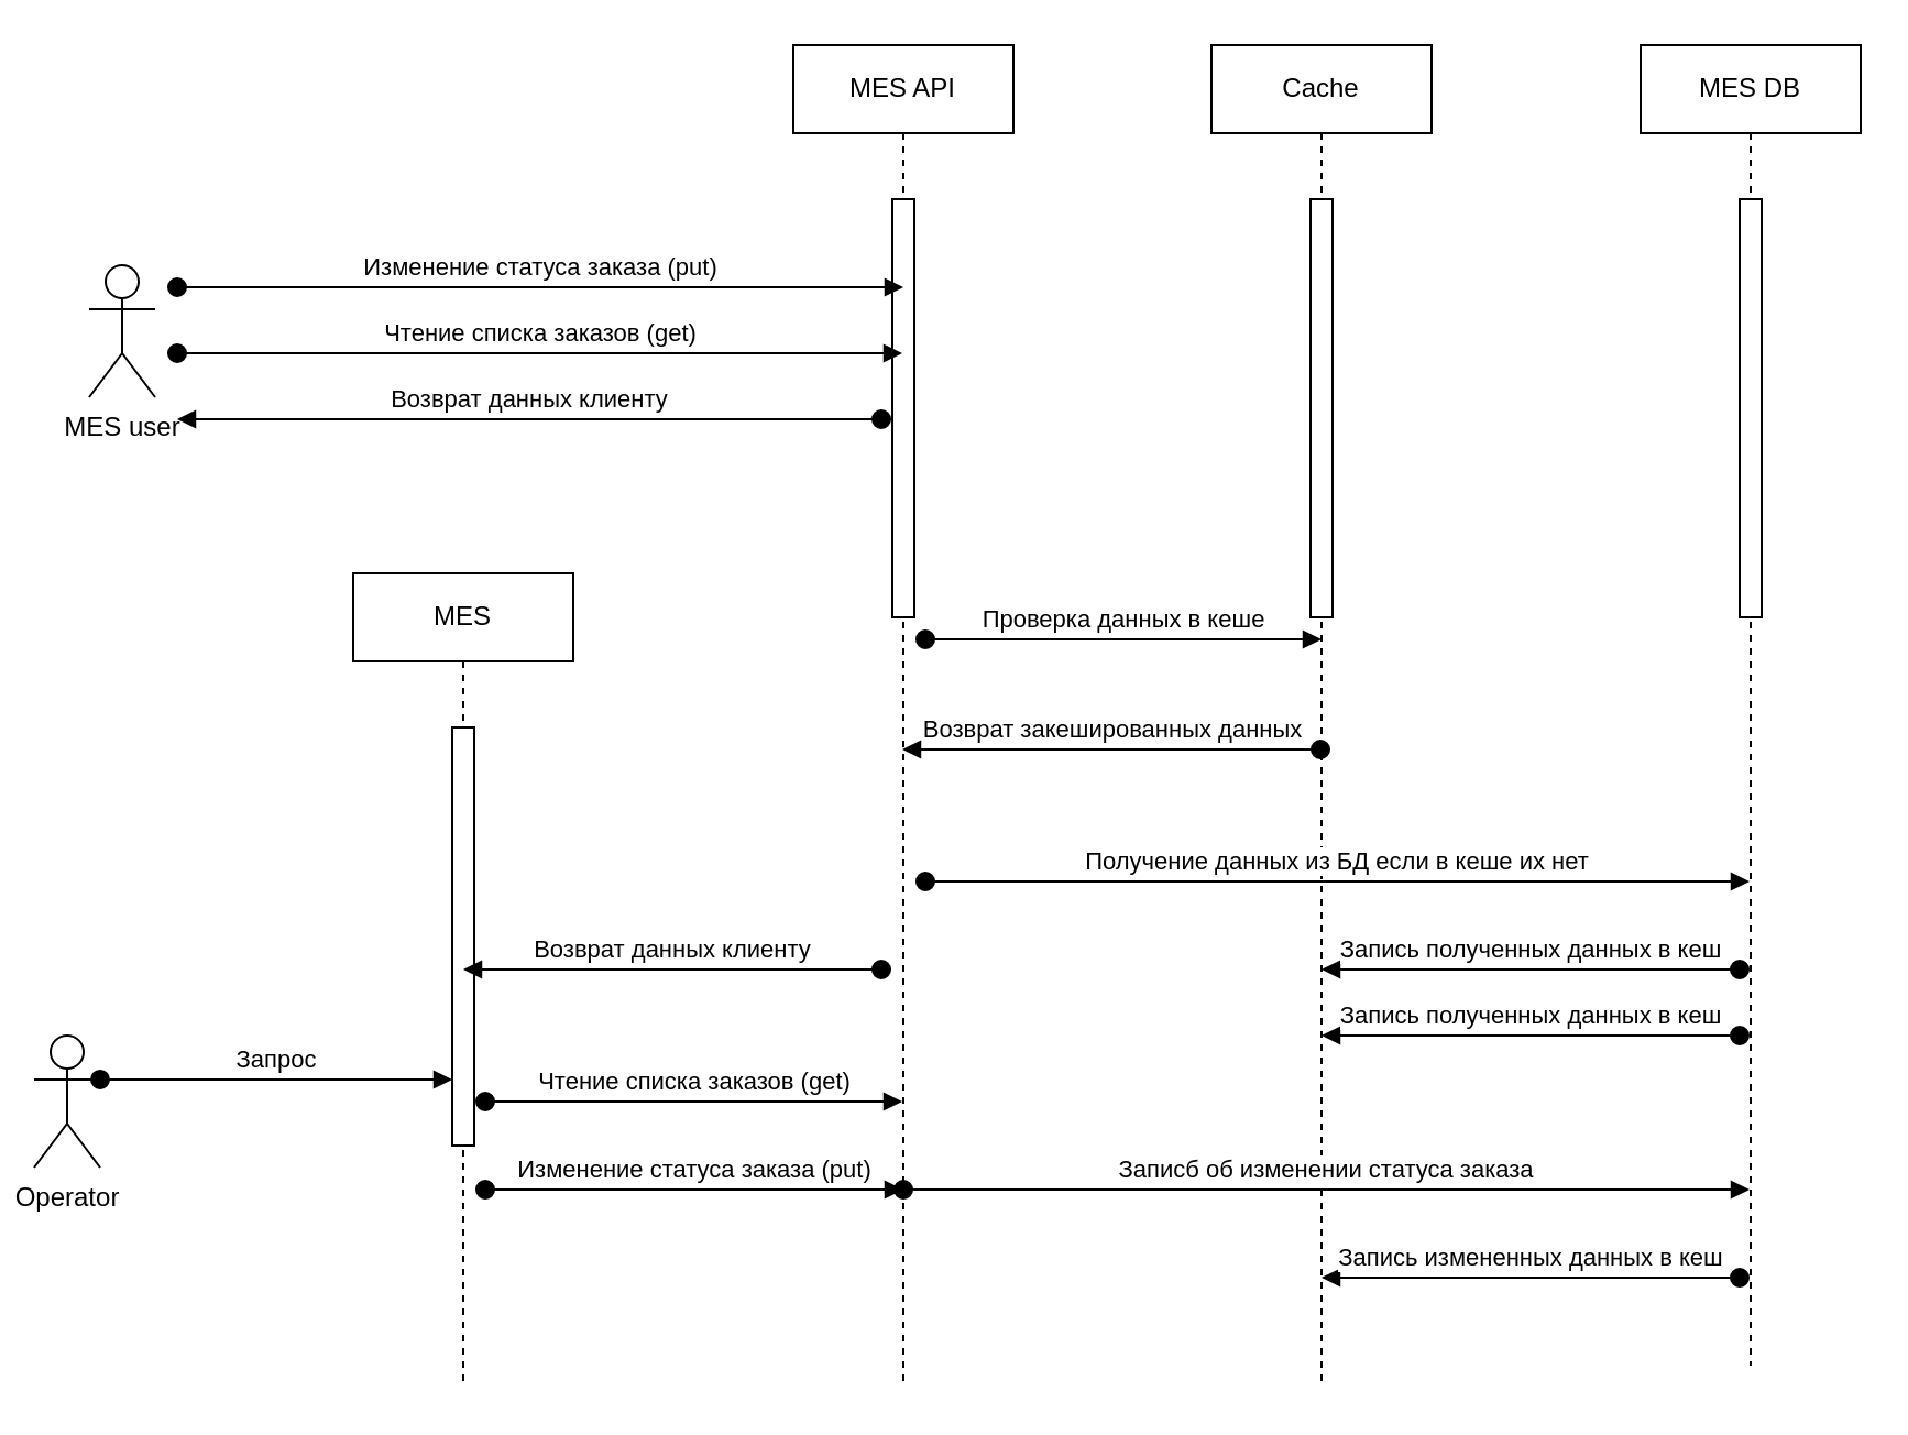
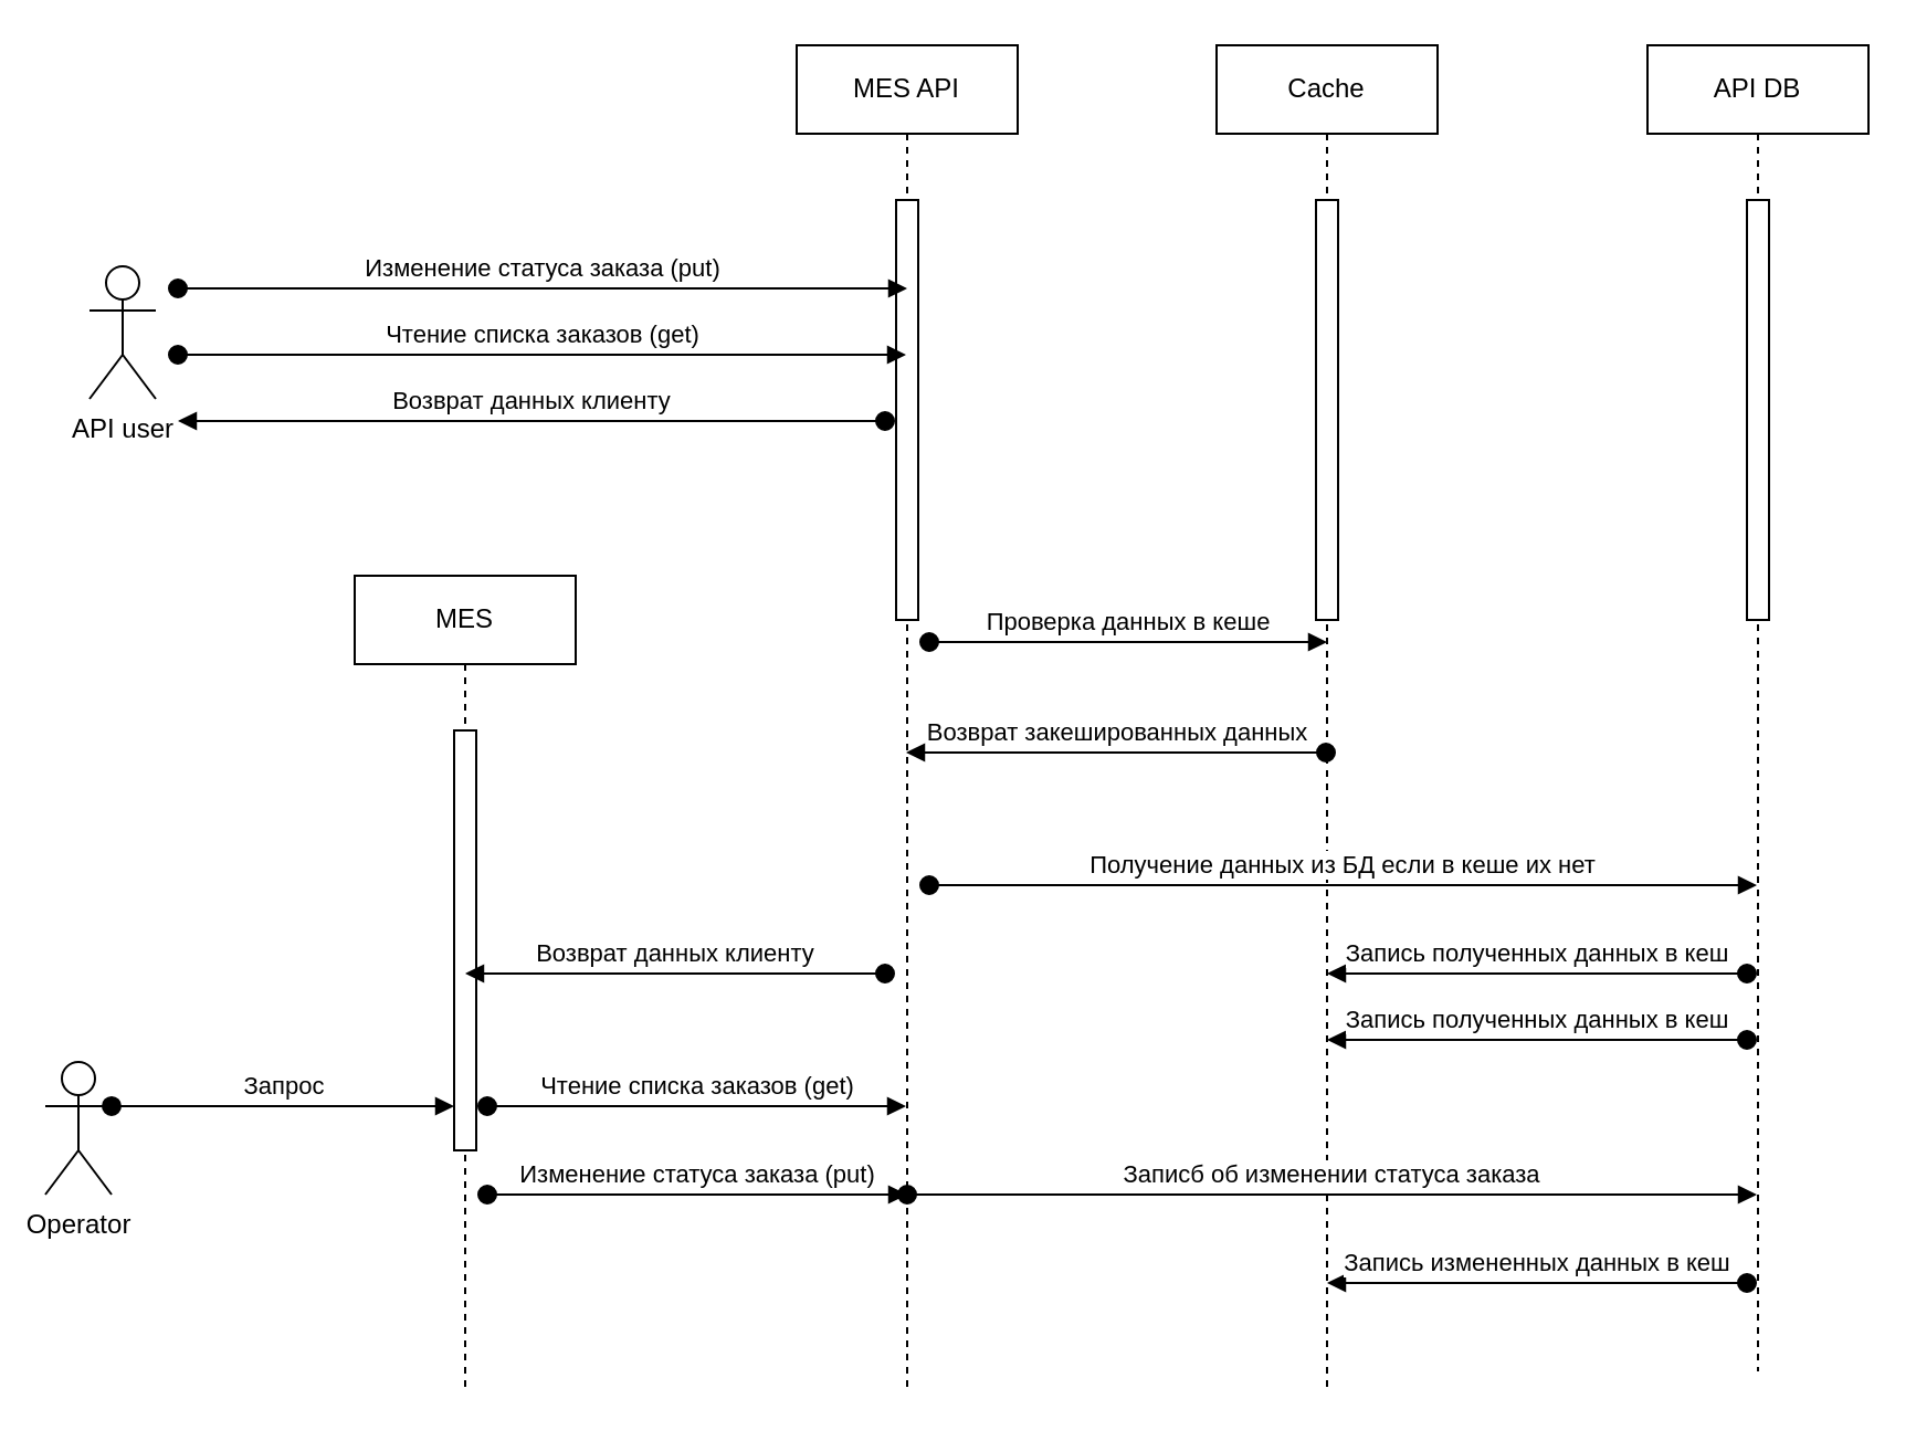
- <mxCell id="15" value="MES DB" style="shape=umlLifeline;perimeter=lifelinePerimeter;whiteSpace=wrap;html=1;container=0;dropTarget=0;collapsible=0;recursiveResize=0;outlineConnect=0;portConstraint=eastwest;newEdgeStyle={&quot;edgeStyle&quot;:&quot;elbowEdgeStyle&quot;,&quot;elbow&quot;:&quot;vertical&quot;,&quot;curved&quot;:0,&quot;rounded&quot;:0};" vertex="1" parent="1"><mxGeometry x="745" y="20" width="100" height="600" as="geometry" /></mxCell>
+ <mxCell id="15" value="API DB" style="shape=umlLifeline;perimeter=lifelinePerimeter;whiteSpace=wrap;html=1;container=0;dropTarget=0;collapsible=0;recursiveResize=0;outlineConnect=0;portConstraint=eastwest;newEdgeStyle={&quot;edgeStyle&quot;:&quot;elbowEdgeStyle&quot;,&quot;elbow&quot;:&quot;vertical&quot;,&quot;curved&quot;:0,&quot;rounded&quot;:0};" vertex="1" parent="1"><mxGeometry x="745" y="20" width="100" height="600" as="geometry" /></mxCell>
- <mxCell id="2" value="MES user&lt;div&gt;&lt;br&gt;&lt;/div&gt;" style="shape=umlActor;verticalLabelPosition=bottom;verticalAlign=top;html=1;outlineConnect=0;" vertex="1" parent="1"><mxGeometry x="40" y="120" width="30" height="60" as="geometry" /></mxCell>
+ <mxCell id="2" value="API user&lt;div&gt;&lt;br&gt;&lt;/div&gt;" style="shape=umlActor;verticalLabelPosition=bottom;verticalAlign=top;html=1;outlineConnect=0;" vertex="1" parent="1"><mxGeometry x="40" y="120" width="30" height="60" as="geometry" /></mxCell>
- <mxCell id="3" value="&lt;div&gt;Operator&lt;/div&gt;" style="shape=umlActor;verticalLabelPosition=bottom;verticalAlign=top;html=1;outlineConnect=0;" vertex="1" parent="1"><mxGeometry x="15" y="470" width="30" height="60" as="geometry" /></mxCell>
+ <mxCell id="3" value="&lt;div&gt;Operator&lt;/div&gt;" style="shape=umlActor;verticalLabelPosition=bottom;verticalAlign=top;html=1;outlineConnect=0;" vertex="1" parent="1"><mxGeometry x="20" y="480" width="30" height="60" as="geometry" /></mxCell>
